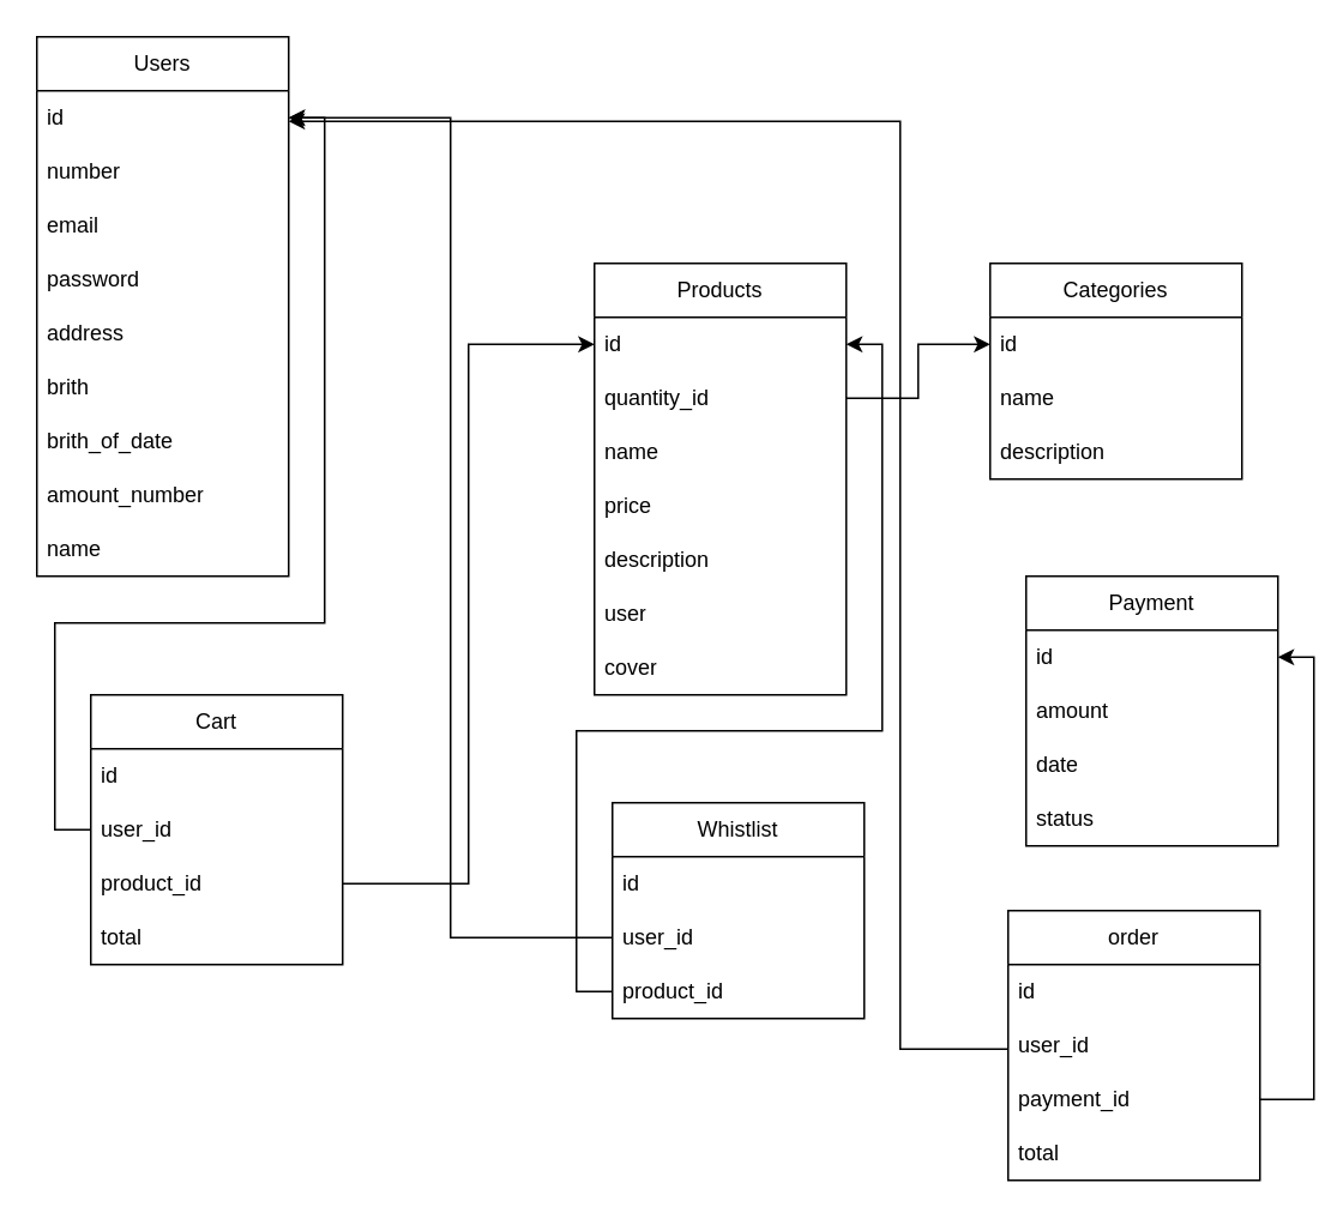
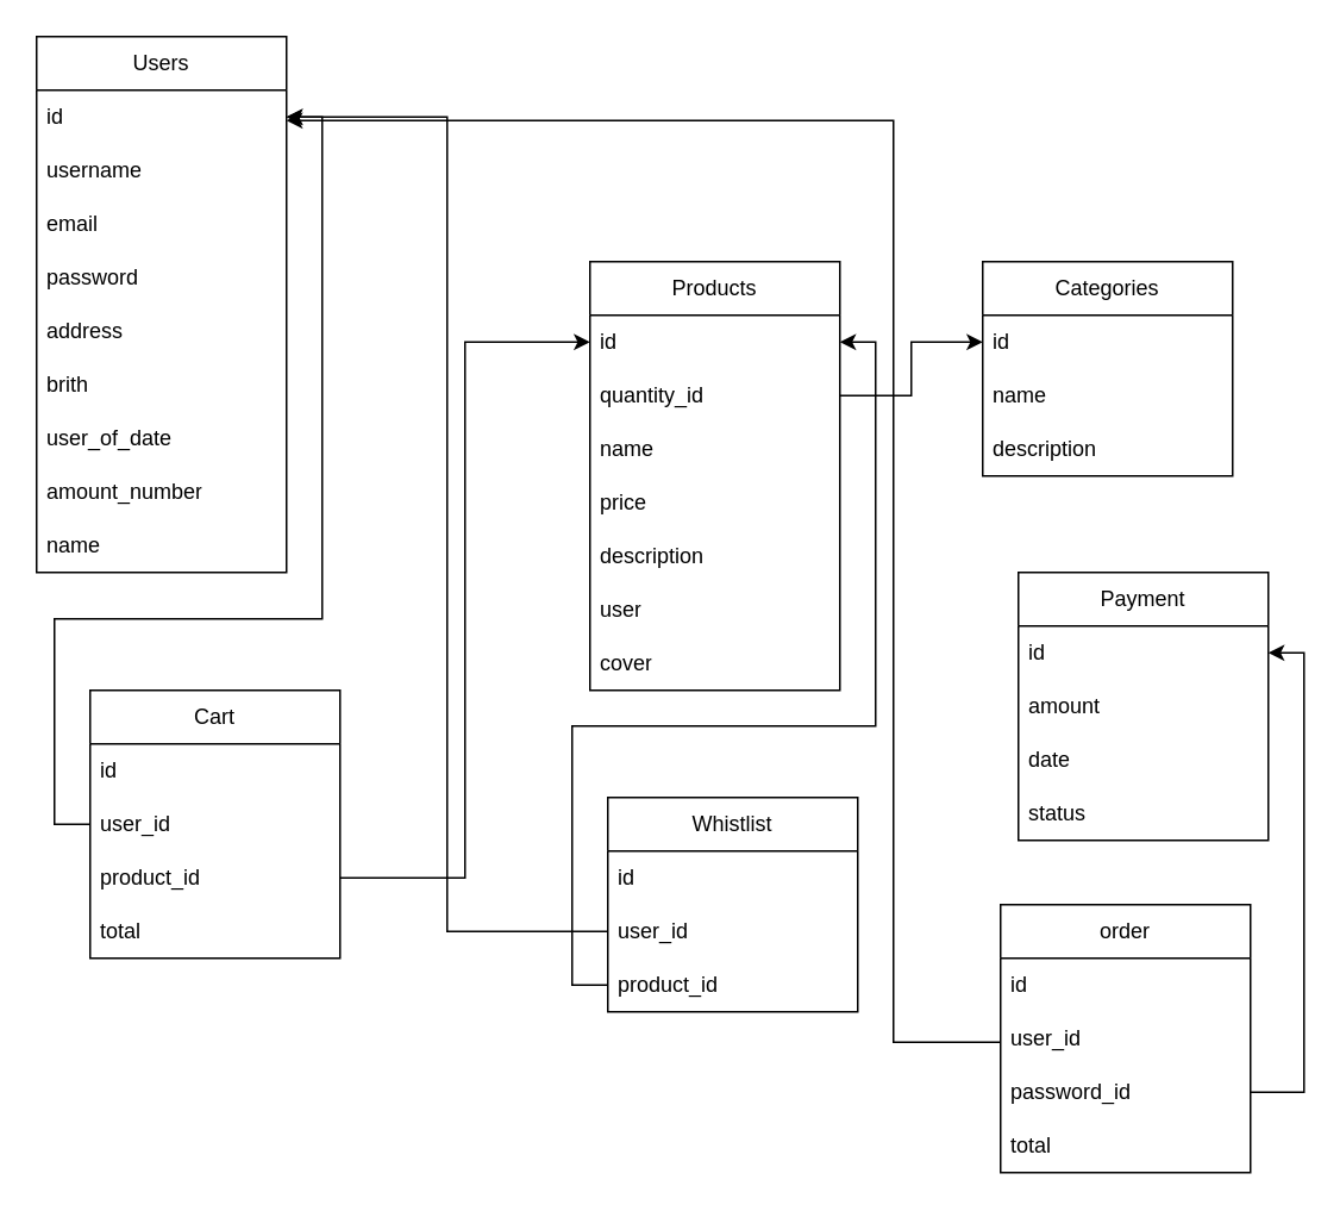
- <mxCell id="4" value="number" style="text;strokeColor=none;fillColor=none;align=left;verticalAlign=middle;spacingLeft=4;spacingRight=4;overflow=hidden;points=[[0,0.5],[1,0.5]];portConstraint=eastwest;rotatable=0;whiteSpace=wrap;html=1;" vertex="1" parent="2"><mxGeometry y="60" width="140" height="30" as="geometry" /></mxCell>
+ <mxCell id="4" value="username" style="text;strokeColor=none;fillColor=none;align=left;verticalAlign=middle;spacingLeft=4;spacingRight=4;overflow=hidden;points=[[0,0.5],[1,0.5]];portConstraint=eastwest;rotatable=0;whiteSpace=wrap;html=1;" vertex="1" parent="2"><mxGeometry y="60" width="140" height="30" as="geometry" /></mxCell>
- <mxCell id="9" value="brith_of_date" style="text;strokeColor=none;fillColor=none;align=left;verticalAlign=middle;spacingLeft=4;spacingRight=4;overflow=hidden;points=[[0,0.5],[1,0.5]];portConstraint=eastwest;rotatable=0;whiteSpace=wrap;html=1;" vertex="1" parent="2"><mxGeometry y="210" width="140" height="30" as="geometry" /></mxCell>
+ <mxCell id="9" value="user_of_date" style="text;strokeColor=none;fillColor=none;align=left;verticalAlign=middle;spacingLeft=4;spacingRight=4;overflow=hidden;points=[[0,0.5],[1,0.5]];portConstraint=eastwest;rotatable=0;whiteSpace=wrap;html=1;" vertex="1" parent="2"><mxGeometry y="210" width="140" height="30" as="geometry" /></mxCell>
- <mxCell id="46" value="payment_id" style="text;strokeColor=none;fillColor=none;align=left;verticalAlign=middle;spacingLeft=4;spacingRight=4;overflow=hidden;points=[[0,0.5],[1,0.5]];portConstraint=eastwest;rotatable=0;whiteSpace=wrap;html=1;" vertex="1" parent="43"><mxGeometry y="90" width="140" height="30" as="geometry" /></mxCell>
+ <mxCell id="46" value="password_id" style="text;strokeColor=none;fillColor=none;align=left;verticalAlign=middle;spacingLeft=4;spacingRight=4;overflow=hidden;points=[[0,0.5],[1,0.5]];portConstraint=eastwest;rotatable=0;whiteSpace=wrap;html=1;" vertex="1" parent="43"><mxGeometry y="90" width="140" height="30" as="geometry" /></mxCell>
